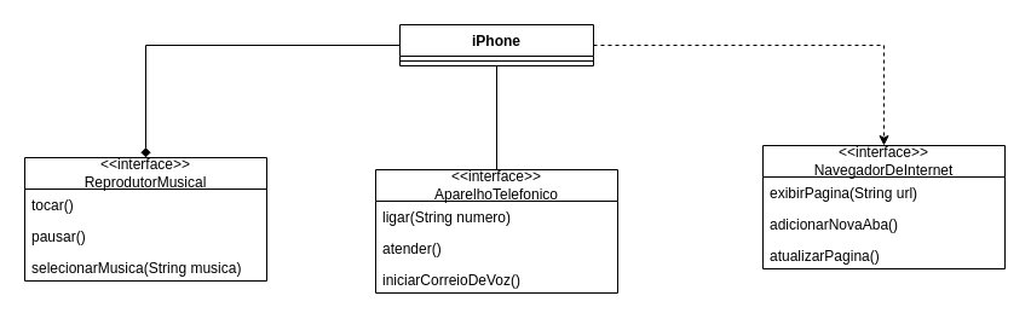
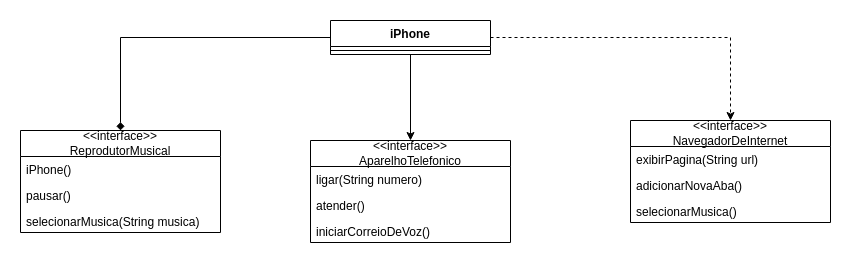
- <mxCell id="4" style="edgeStyle=orthogonalEdgeStyle;rounded=0;orthogonalLoop=1;jettySize=auto;html=1;exitX=0.5;exitY=1;exitDx=0;exitDy=0;entryX=0.5;entryY=0;entryDx=0;entryDy=0;endArrow=none;" edge="1" parent="1" source="5" target="11"><mxGeometry relative="1" as="geometry" /></mxCell>
+ <mxCell id="4" style="edgeStyle=orthogonalEdgeStyle;rounded=0;orthogonalLoop=1;jettySize=auto;html=1;exitX=0.5;exitY=1;exitDx=0;exitDy=0;entryX=0.5;entryY=0;entryDx=0;entryDy=0;" edge="1" parent="1" source="5" target="11"><mxGeometry relative="1" as="geometry" /></mxCell>
- <mxCell id="8" value="tocar()" style="text;strokeColor=none;fillColor=none;align=left;verticalAlign=top;spacingLeft=4;spacingRight=4;overflow=hidden;rotatable=0;points=[[0,0.5],[1,0.5]];portConstraint=eastwest;whiteSpace=wrap;html=1;" vertex="1" parent="7"><mxGeometry y="26" width="200" height="26" as="geometry" /></mxCell>
+ <mxCell id="8" value="iPhone()" style="text;strokeColor=none;fillColor=none;align=left;verticalAlign=top;spacingLeft=4;spacingRight=4;overflow=hidden;rotatable=0;points=[[0,0.5],[1,0.5]];portConstraint=eastwest;whiteSpace=wrap;html=1;" vertex="1" parent="7"><mxGeometry y="26" width="200" height="26" as="geometry" /></mxCell>
- <mxCell id="18" value="atualizarPagina()" style="text;strokeColor=none;fillColor=none;align=left;verticalAlign=top;spacingLeft=4;spacingRight=4;overflow=hidden;rotatable=0;points=[[0,0.5],[1,0.5]];portConstraint=eastwest;whiteSpace=wrap;html=1;" vertex="1" parent="15"><mxGeometry y="78" width="200" height="24" as="geometry" /></mxCell>
+ <mxCell id="18" value="selecionarMusica()" style="text;strokeColor=none;fillColor=none;align=left;verticalAlign=top;spacingLeft=4;spacingRight=4;overflow=hidden;rotatable=0;points=[[0,0.5],[1,0.5]];portConstraint=eastwest;whiteSpace=wrap;html=1;" vertex="1" parent="15"><mxGeometry y="78" width="200" height="24" as="geometry" /></mxCell>
